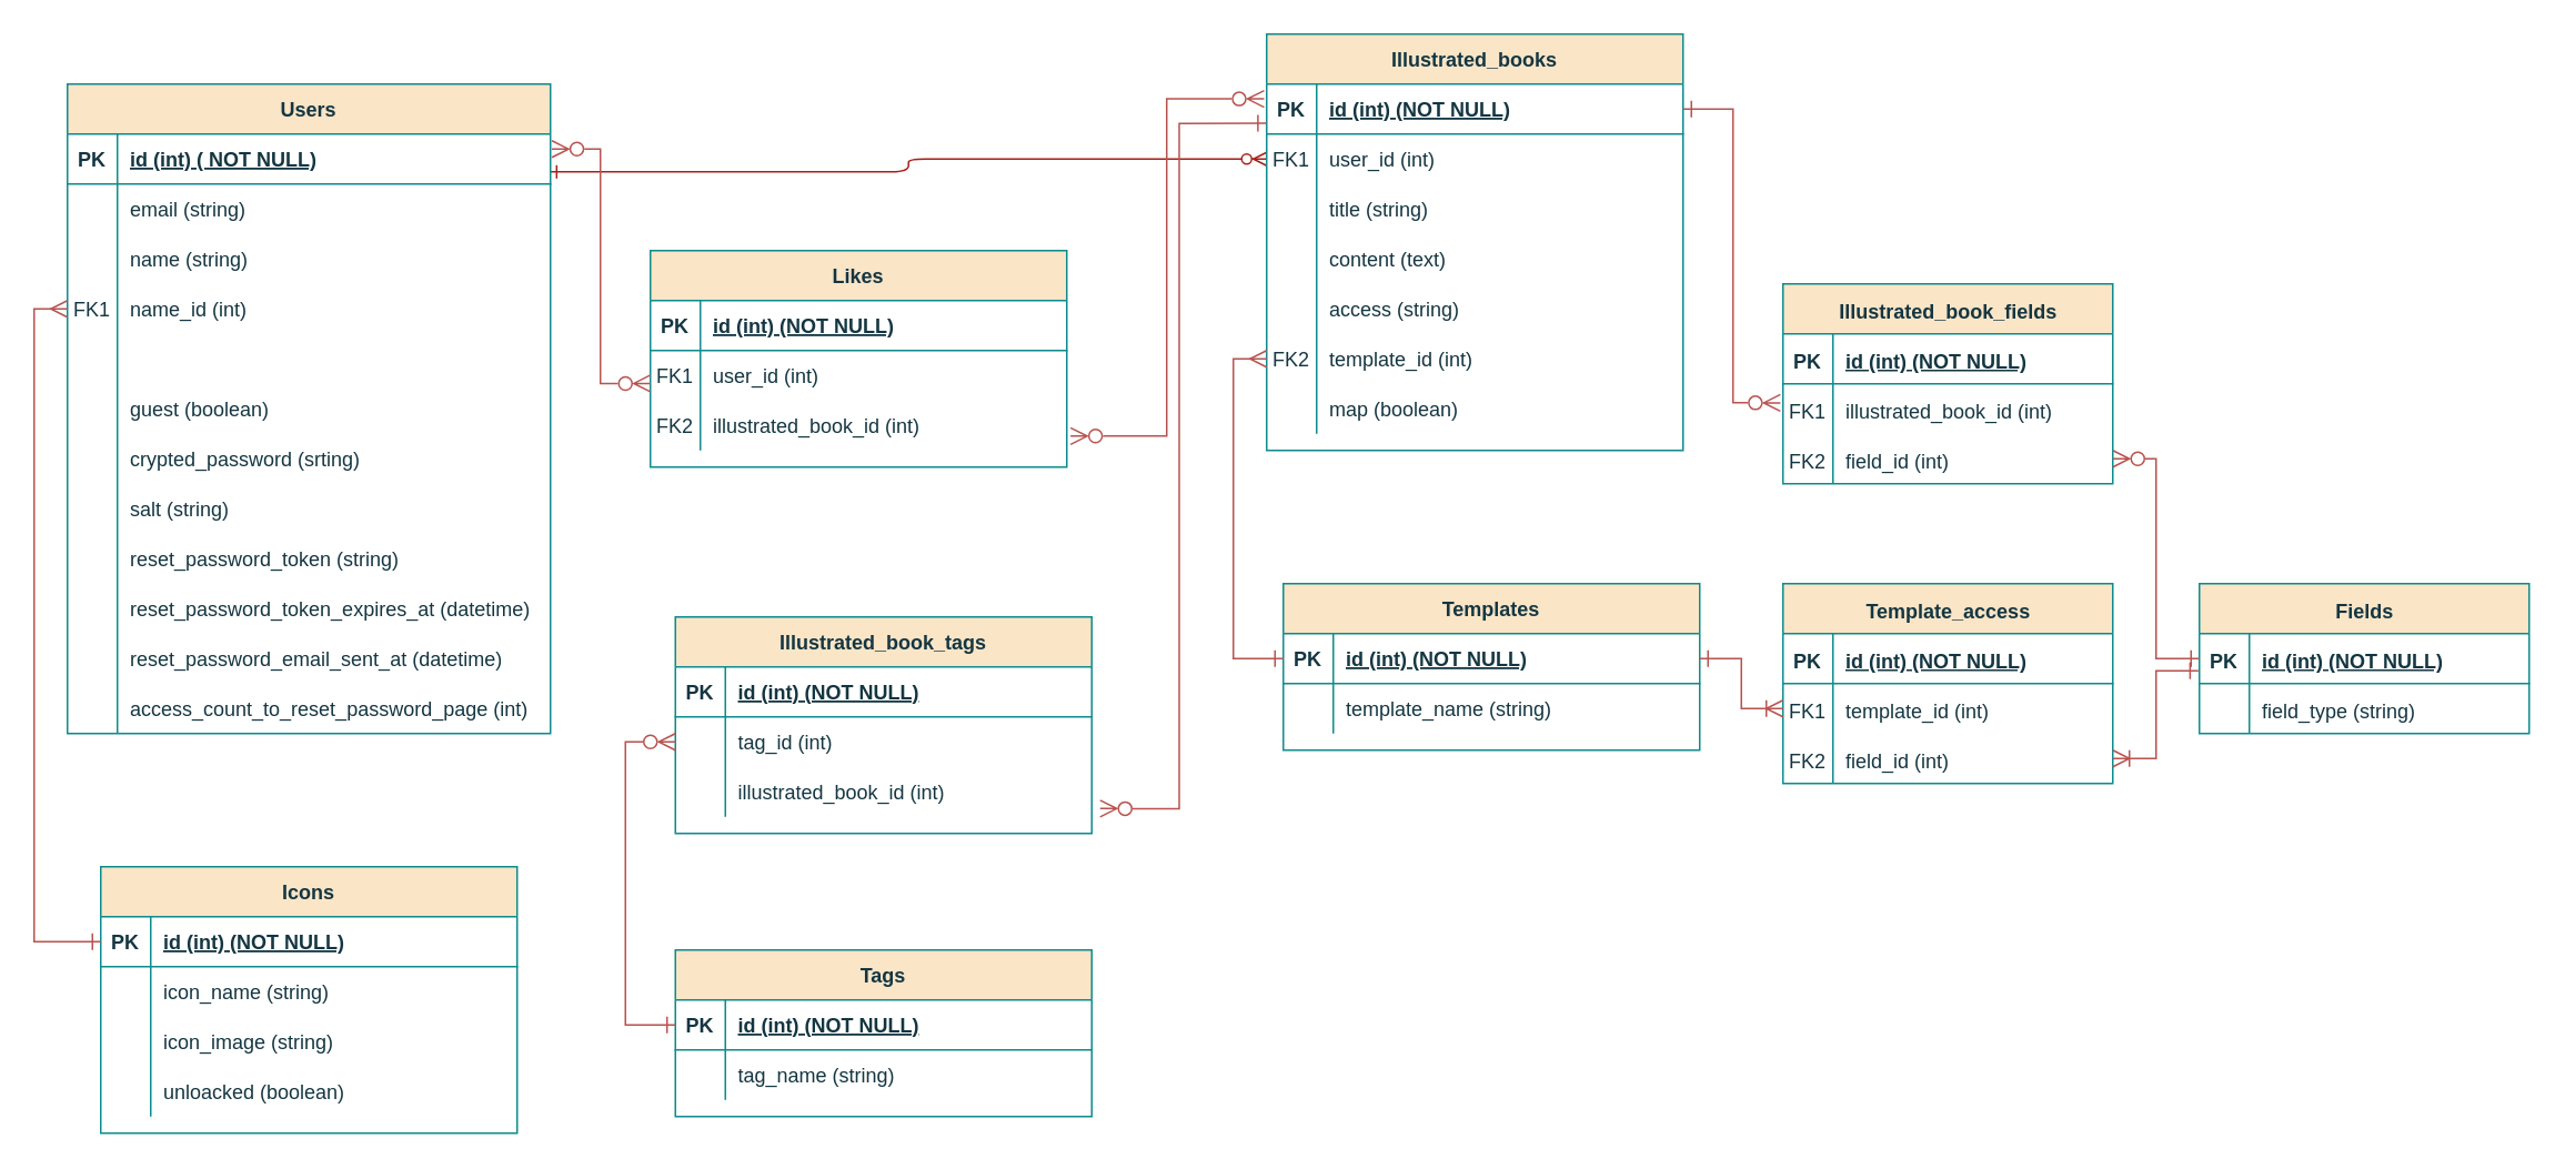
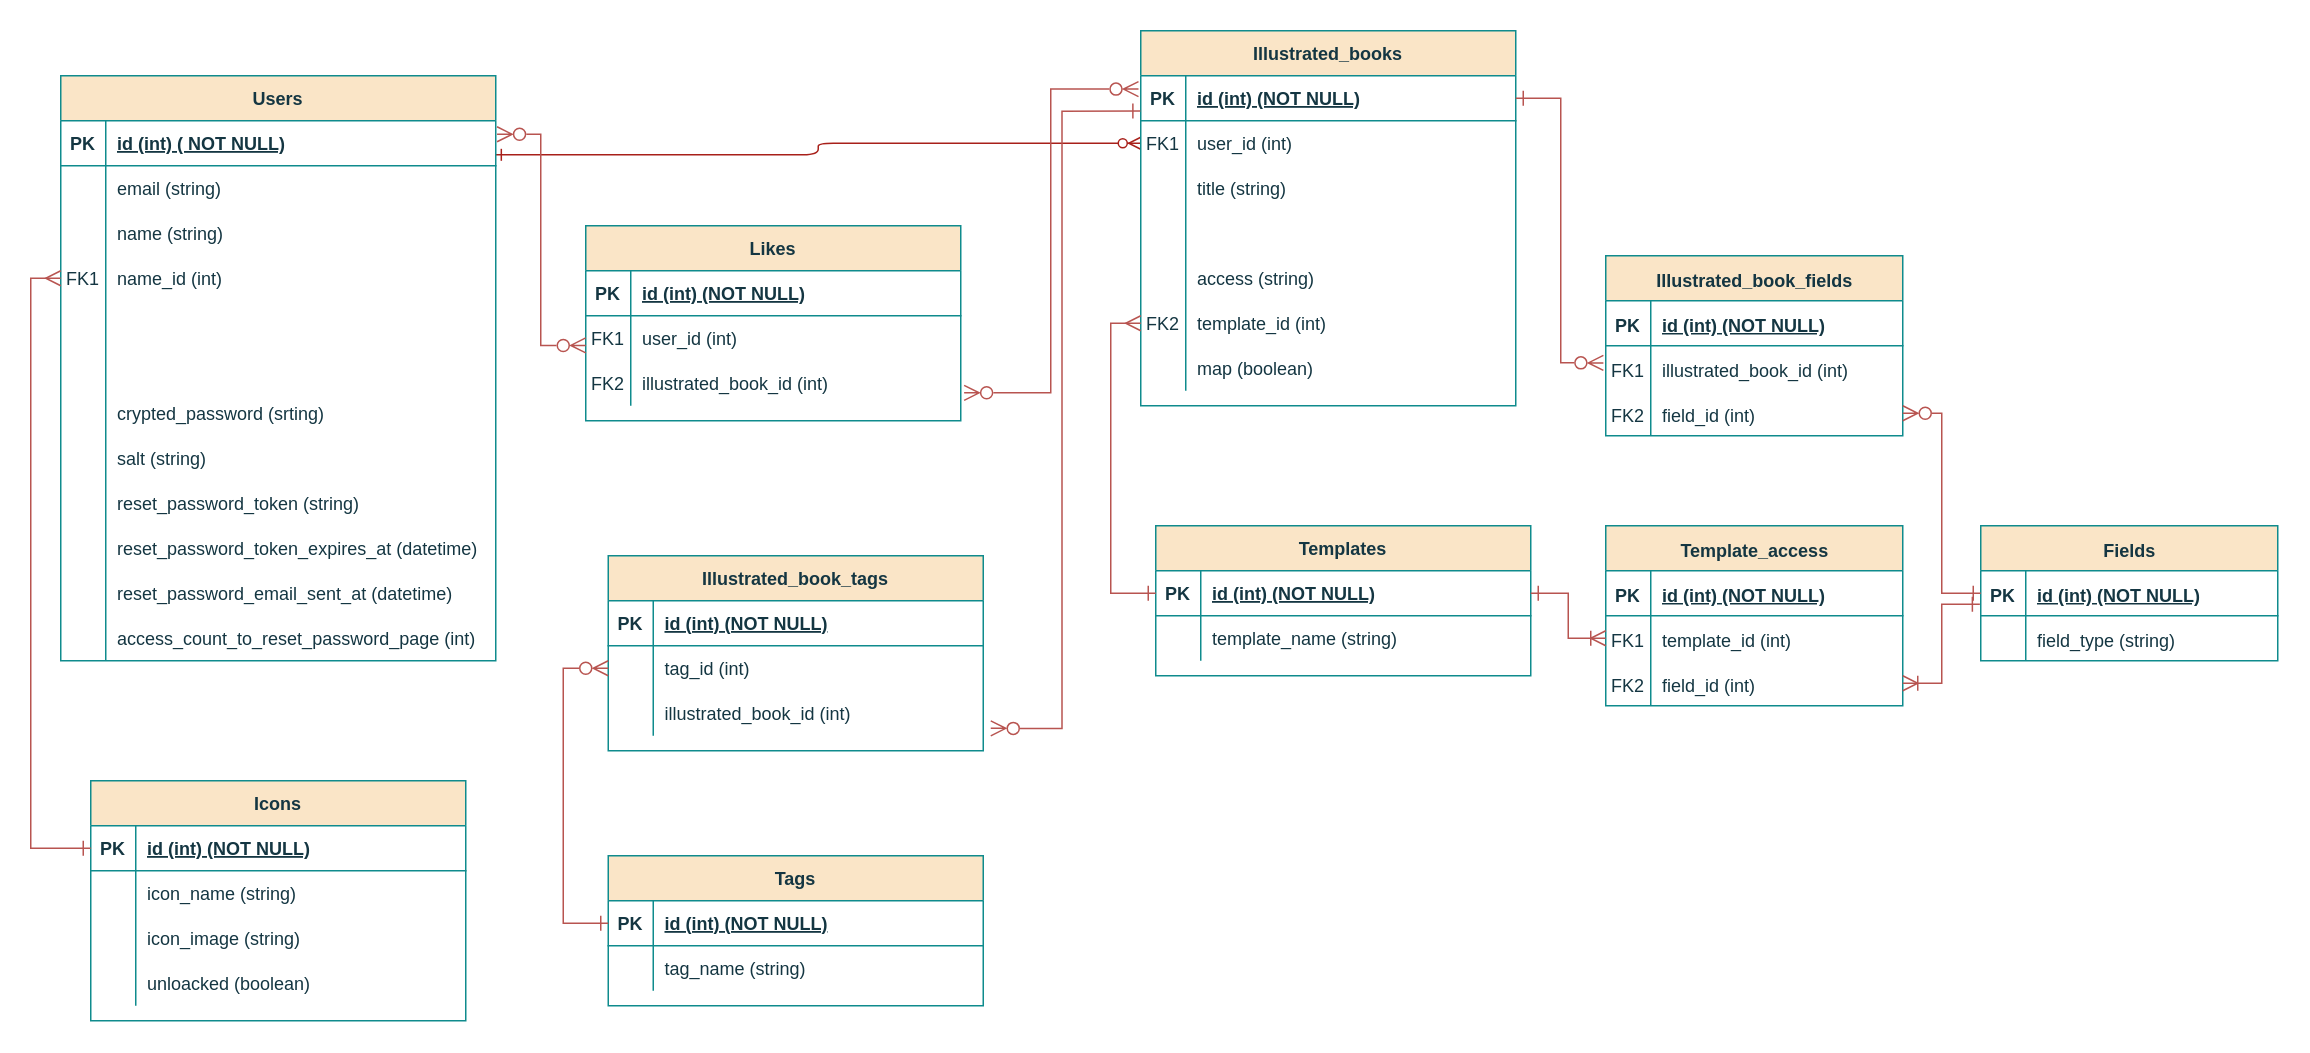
- <mxCell id="15" value="content (text)" style="shape=partialRectangle;overflow=hidden;connectable=0;fillColor=none;top=0;left=0;bottom=0;right=0;align=left;spacingLeft=6;labelBackgroundColor=none;strokeColor=#0F8B8D;fontColor=#143642;" parent="13" vertex="1"><mxGeometry x="30" width="220" height="30" as="geometry"><mxRectangle width="220" height="30" as="alternateBounds" /></mxGeometry></mxCell>
- <mxCell id="49" value="guest (boolean)" style="shape=partialRectangle;overflow=hidden;connectable=0;fillColor=none;top=0;left=0;bottom=0;right=0;align=left;spacingLeft=6;labelBackgroundColor=none;strokeColor=#0F8B8D;fontColor=#143642;" parent="47" vertex="1"><mxGeometry x="30" width="260" height="30" as="geometry"><mxRectangle width="260" height="30" as="alternateBounds" /></mxGeometry></mxCell>
